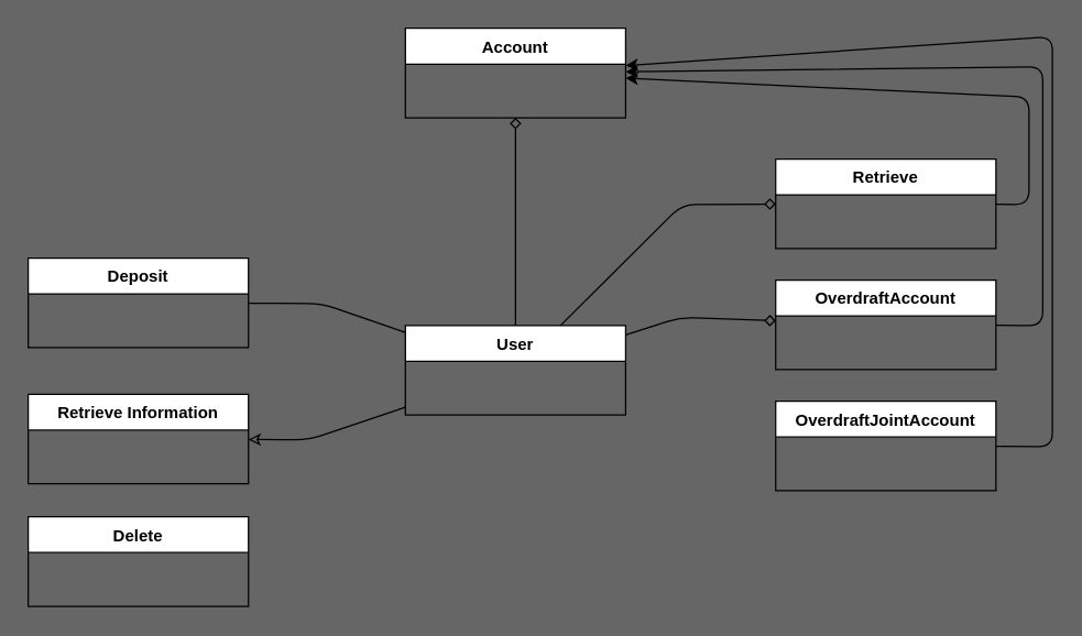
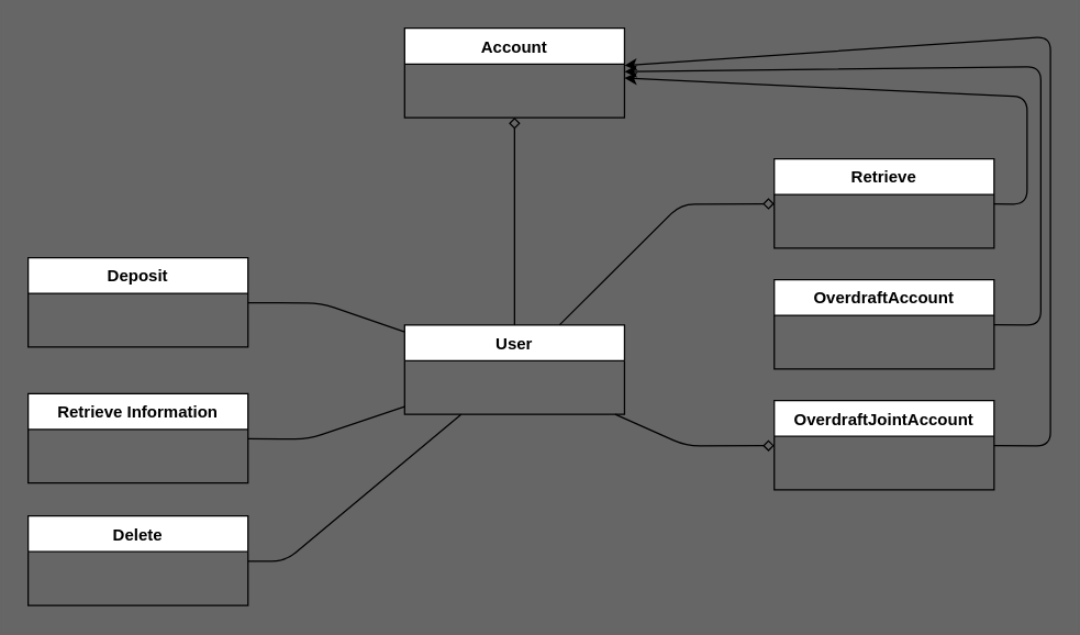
- <mxCell id="13" style="edgeStyle=none;html=1;endArrow=diamond;endFill=0;" parent="1" source="16" target="4" edge="1"><mxGeometry relative="1" as="geometry"><Array as="points"><mxPoint x="494" y="230" /></Array></mxGeometry></mxCell>
- <mxCell id="10" style="edgeStyle=none;html=1;endArrow=classic;endFill=0;" parent="1" source="16" target="19" edge="1"><mxGeometry relative="1" as="geometry"><Array as="points"><mxPoint x="224" y="319" /></Array></mxGeometry></mxCell>
+ <mxCell id="10" style="edgeStyle=none;html=1;endArrow=none;endFill=0;" parent="1" source="16" target="19" edge="1"><mxGeometry relative="1" as="geometry"><Array as="points"><mxPoint x="224" y="319" /></Array></mxGeometry></mxCell>
+ <mxCell id="12" style="edgeStyle=none;html=1;endArrow=diamond;endFill=0;" parent="1" source="16" target="8" edge="1"><mxGeometry relative="1" as="geometry"><Array as="points"><mxPoint x="499" y="324" /></Array></mxGeometry></mxCell>
+ <mxCell id="11" style="edgeStyle=none;html=1;endArrow=none;endFill=0;" parent="1" source="16" target="18" edge="1"><mxGeometry relative="1" as="geometry"><Array as="points"><mxPoint x="207" y="408" /></Array></mxGeometry></mxCell>
